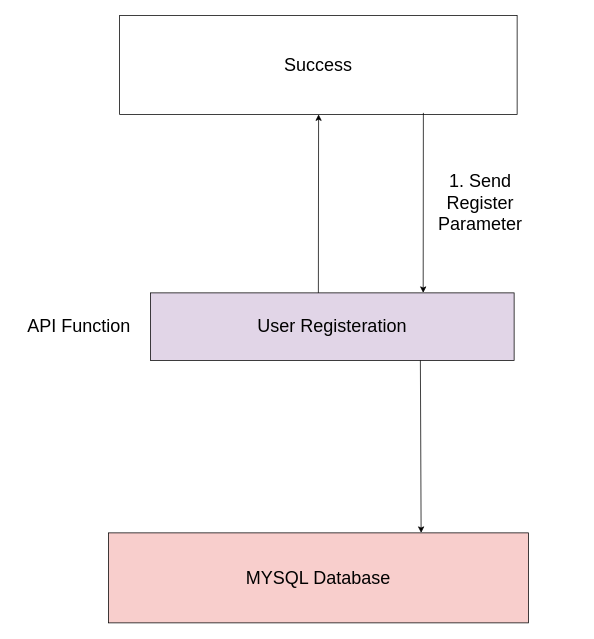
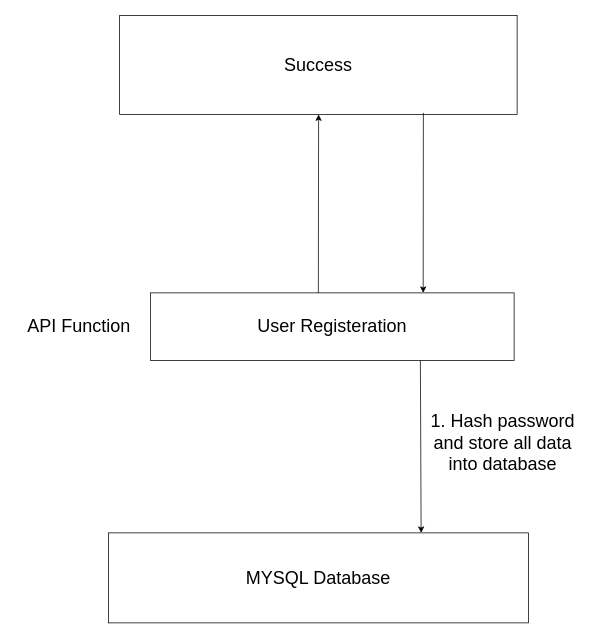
- <mxCell id="4" value="1. Send Register Parameter" style="text;html=1;strokeColor=none;fillColor=none;align=center;verticalAlign=middle;whiteSpace=wrap;rounded=0;fontSize=24;" vertex="1" parent="1"><mxGeometry x="560" y="210" width="160" height="120" as="geometry" /></mxCell>
- <mxCell id="3" value="User Registeration" style="rounded=0;whiteSpace=wrap;html=1;fontSize=24;fillColor=#e1d5e7;" vertex="1" parent="1"><mxGeometry x="200" y="390" width="485" height="90" as="geometry" /></mxCell>
+ <mxCell id="3" value="User Registeration" style="rounded=0;whiteSpace=wrap;html=1;fontSize=24;" vertex="1" parent="1"><mxGeometry x="200" y="390" width="485" height="90" as="geometry" /></mxCell>
+ <mxCell id="8" value="1. Hash password and store all data into database" style="text;html=1;strokeColor=none;fillColor=none;align=center;verticalAlign=middle;whiteSpace=wrap;rounded=0;fontSize=24;" vertex="1" parent="1"><mxGeometry x="570" y="530" width="200" height="120" as="geometry" /></mxCell>
- <mxCell id="5" value="&lt;font style=&quot;font-size: 24px;&quot;&gt;MYSQL Database&lt;/font&gt;" style="rounded=0;whiteSpace=wrap;html=1;fillColor=#f8cecc;" vertex="1" parent="1"><mxGeometry x="144" y="710" width="560" height="120" as="geometry" /></mxCell>
+ <mxCell id="5" value="&lt;font style=&quot;font-size: 24px;&quot;&gt;MYSQL Database&lt;/font&gt;" style="rounded=0;whiteSpace=wrap;html=1;" vertex="1" parent="1"><mxGeometry x="144" y="710" width="560" height="120" as="geometry" /></mxCell>
